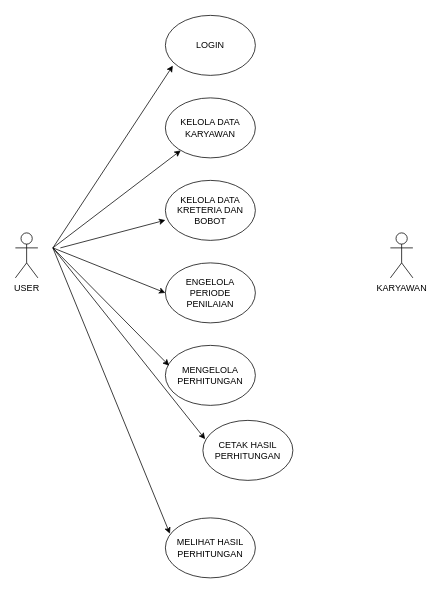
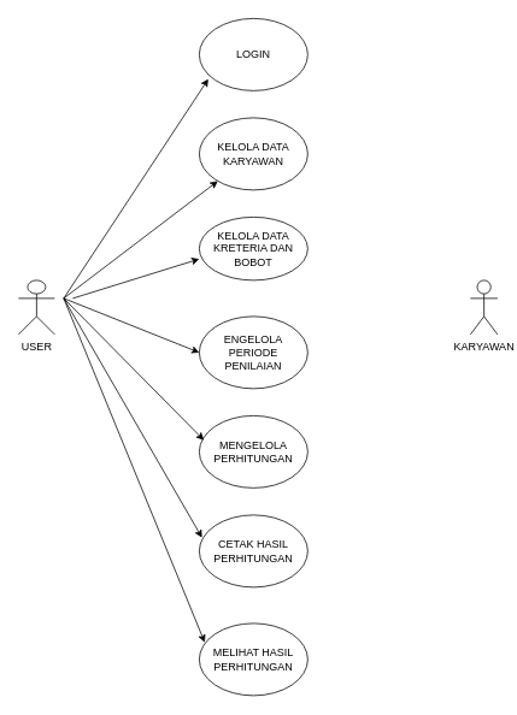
- <mxCell id="2" value="KELOLA DATA KRETERIA DAN BOBOT" style="ellipse;whiteSpace=wrap;html=1;" parent="1" vertex="1"><mxGeometry x="220" y="240" width="120" height="80" as="geometry" /></mxCell>
+ <mxCell id="2" value="KELOLA DATA KRETERIA DAN BOBOT" style="ellipse;whiteSpace=wrap;html=1;" parent="1" vertex="1"><mxGeometry x="220" y="240" width="120" height="70" as="geometry" /></mxCell>
- <mxCell id="9" value="USER" style="shape=umlActor;verticalLabelPosition=bottom;verticalAlign=top;html=1;outlineConnect=0;" parent="1" vertex="1"><mxGeometry x="20" y="310" width="30" height="60" as="geometry" /></mxCell>
+ <mxCell id="9" value="USER" style="shape=umlActor;verticalLabelPosition=bottom;verticalAlign=top;html=1;outlineConnect=0;" parent="1" vertex="1"><mxGeometry x="20" y="310" width="40" height="60" as="geometry" /></mxCell>
- <mxCell id="5" value="CETAK HASIL PERHITUNGAN" style="ellipse;whiteSpace=wrap;html=1;" parent="1" vertex="1"><mxGeometry x="270" y="560" width="120" height="80" as="geometry" /></mxCell>
+ <mxCell id="5" value="CETAK HASIL PERHITUNGAN" style="ellipse;whiteSpace=wrap;html=1;" parent="1" vertex="1"><mxGeometry x="220" y="570" width="120" height="80" as="geometry" /></mxCell>
